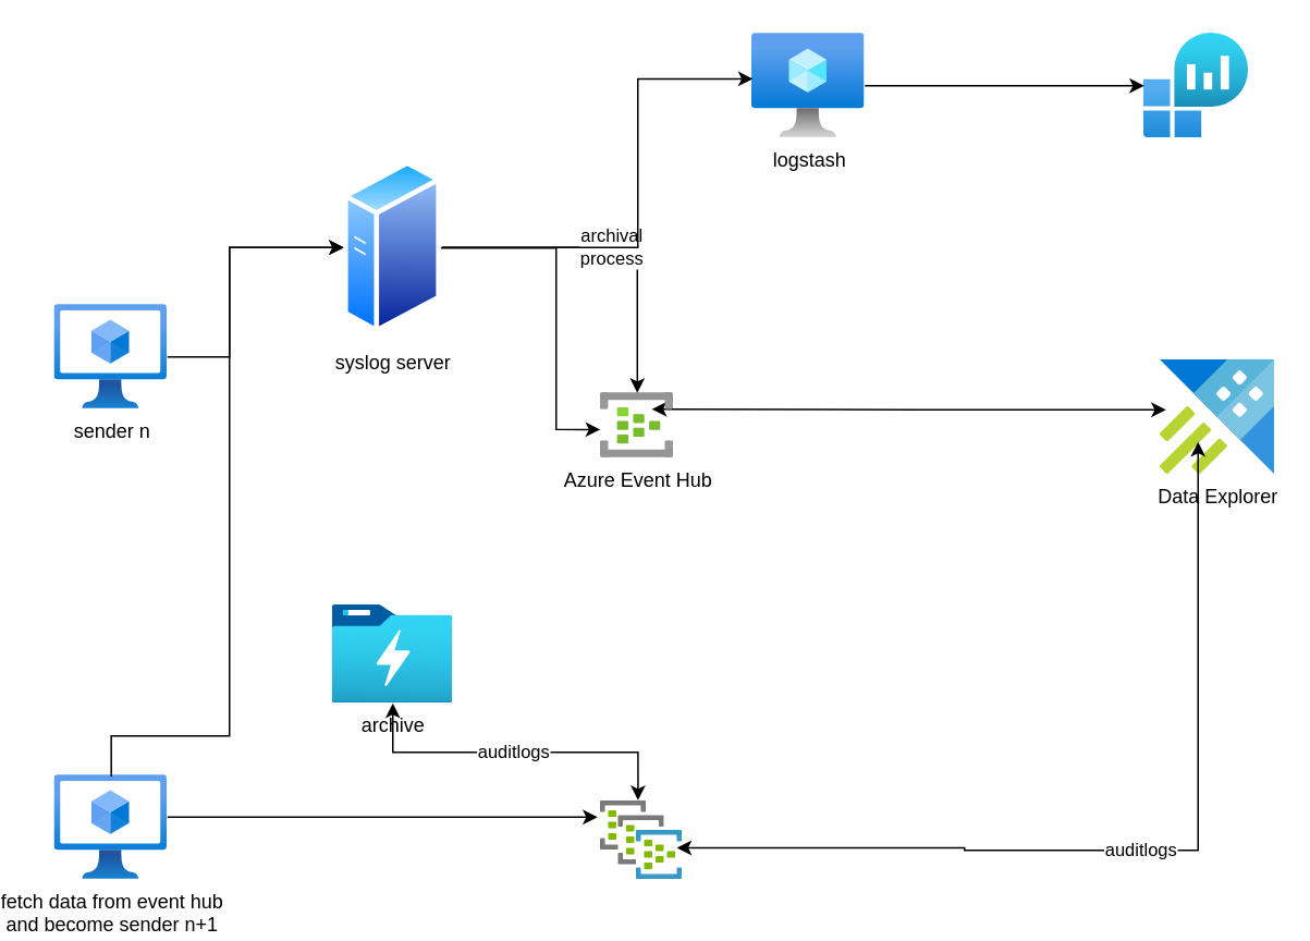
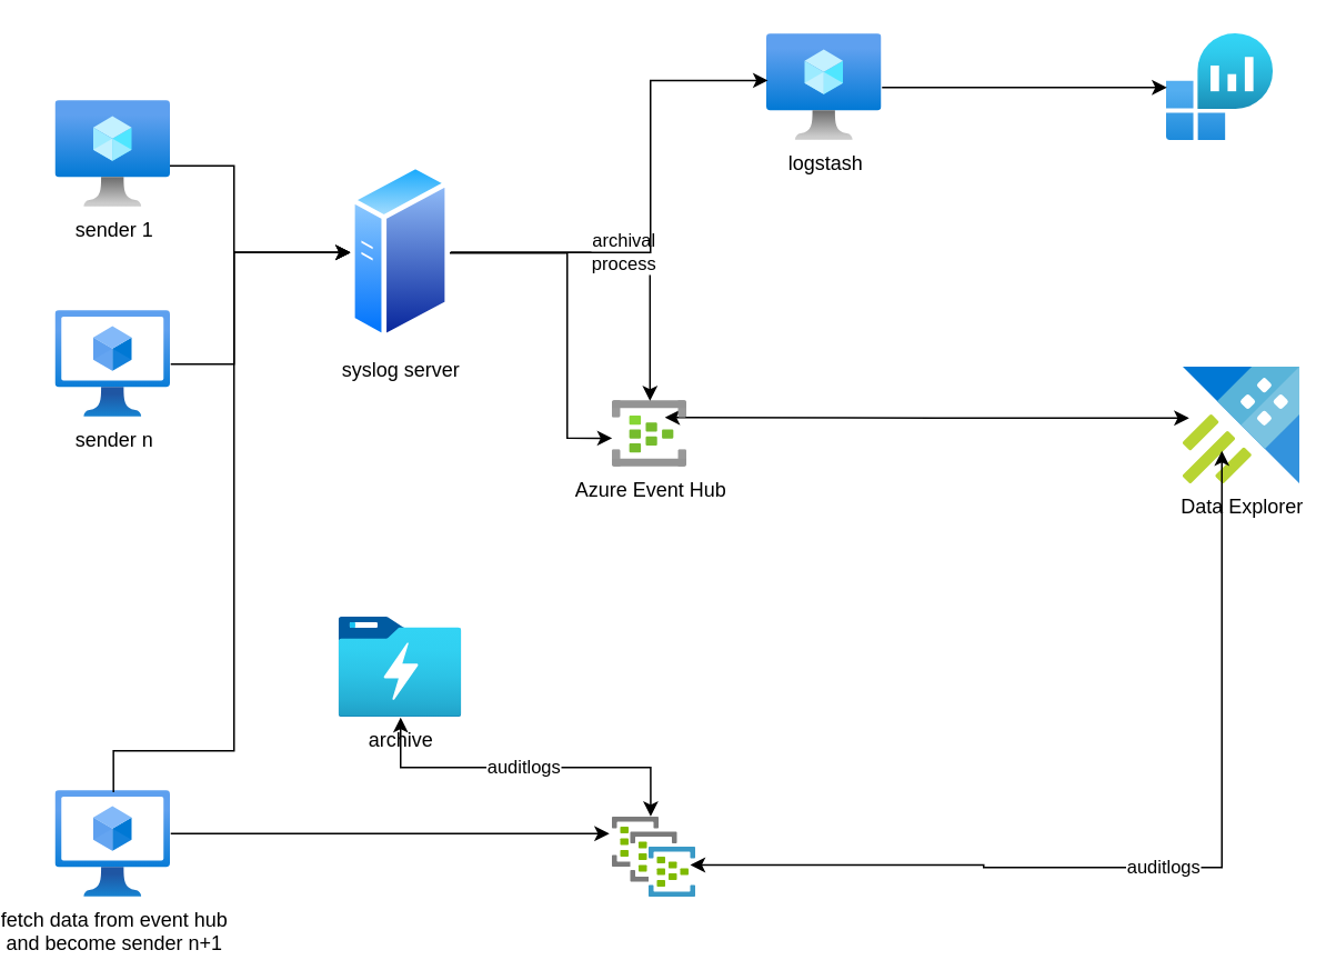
+ <mxCell id="9" value="sender 1" style="image;aspect=fixed;html=1;points=[];align=center;fontSize=12;image=img/lib/azure2/compute/Virtual_Machine.svg;" vertex="1" parent="1"><mxGeometry x="20" y="60" width="69" height="64" as="geometry" /></mxCell>
+ <mxCell id="5" style="edgeStyle=orthogonalEdgeStyle;rounded=0;orthogonalLoop=1;jettySize=auto;html=1;exitX=0.923;exitY=0.609;exitDx=0;exitDy=0;exitPerimeter=0;" parent="1" source="9" target="13" edge="1"><mxGeometry relative="1" as="geometry"><mxPoint x="81.79" y="85.8" as="sourcePoint" /><mxPoint x="167" y="151" as="targetPoint" /><Array as="points"><mxPoint x="127" y="99" /><mxPoint x="127" y="151" /></Array></mxGeometry></mxCell>
